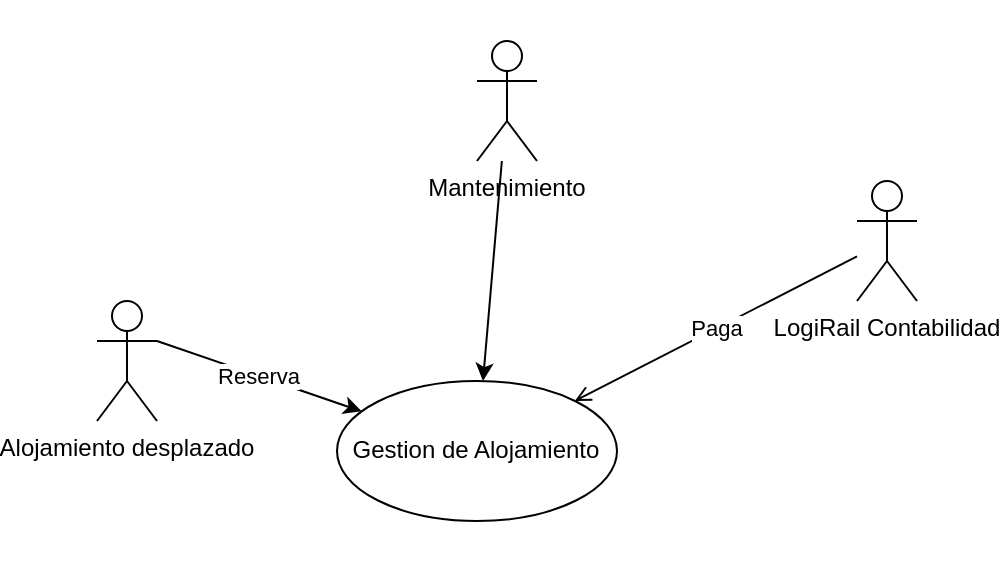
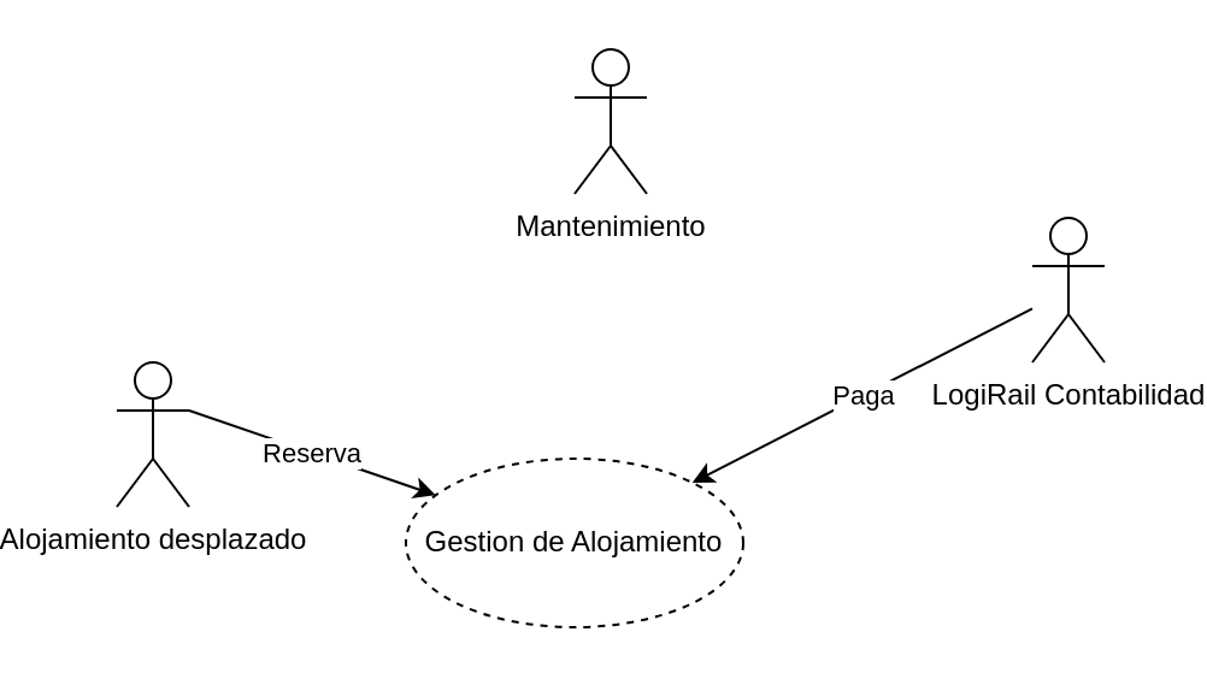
- <mxCell id="5" style="edgeStyle=none;html=1;" edge="1" parent="1" source="6" target="2"><mxGeometry relative="1" as="geometry" /></mxCell>
- <mxCell id="7" value="Paga" style="edgeStyle=none;html=1;endArrow=open;" edge="1" parent="1" source="8" target="2"><mxGeometry relative="1" as="geometry" /></mxCell>
+ <mxCell id="7" value="Paga" style="edgeStyle=none;html=1;" edge="1" parent="1" source="8" target="2"><mxGeometry relative="1" as="geometry" /></mxCell>
- <mxCell id="2" value="Gestion de Alojamiento" style="ellipse;whiteSpace=wrap;html=1;" parent="1" vertex="1"><mxGeometry x="140" y="190" width="140" height="70" as="geometry" /></mxCell>
+ <mxCell id="2" value="Gestion de Alojamiento" style="ellipse;whiteSpace=wrap;html=1;dashed=1;" parent="1" vertex="1"><mxGeometry x="140" y="190" width="140" height="70" as="geometry" /></mxCell>
